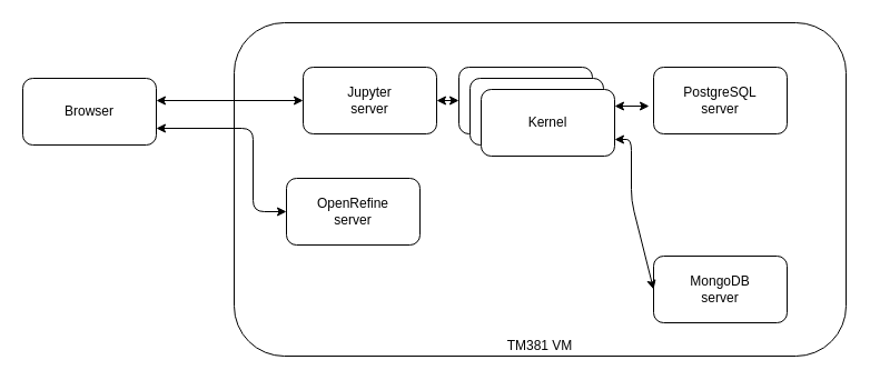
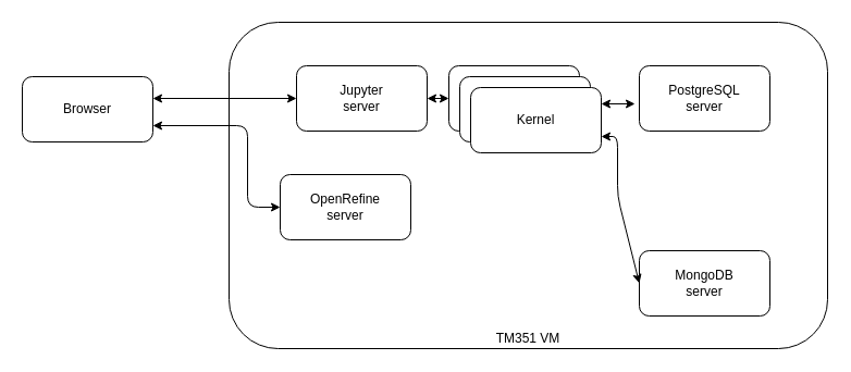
- <mxCell id="2" value="TM381 VM" style="rounded=1;whiteSpace=wrap;html=1;verticalAlign=bottom;" parent="1" vertex="1"><mxGeometry x="210" y="20" width="550" height="300" as="geometry" /></mxCell>
+ <mxCell id="2" value="TM351 VM" style="rounded=1;whiteSpace=wrap;html=1;verticalAlign=bottom;" parent="1" vertex="1"><mxGeometry x="210" y="20" width="550" height="300" as="geometry" /></mxCell>
